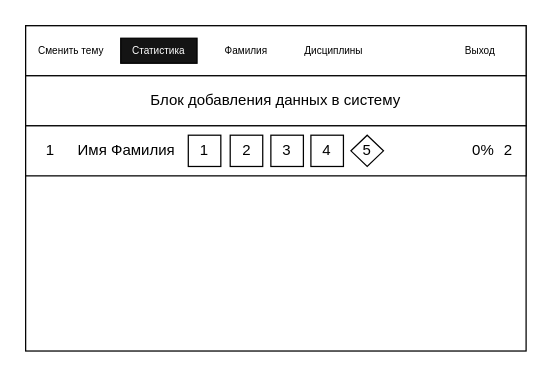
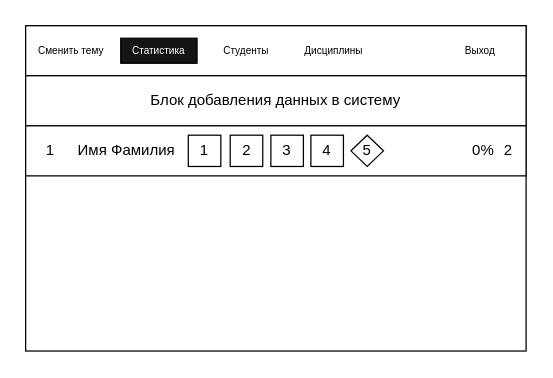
- <mxCell id="10" value="Фамилия" style="rounded=0;whiteSpace=wrap;html=1;fontSize=8;strokeColor=none;" vertex="1" parent="1"><mxGeometry x="166" y="30" width="61" height="20" as="geometry" /></mxCell>
+ <mxCell id="10" value="Студенты" style="rounded=0;whiteSpace=wrap;html=1;fontSize=8;strokeColor=none;" vertex="1" parent="1"><mxGeometry x="166" y="30" width="61" height="20" as="geometry" /></mxCell>
